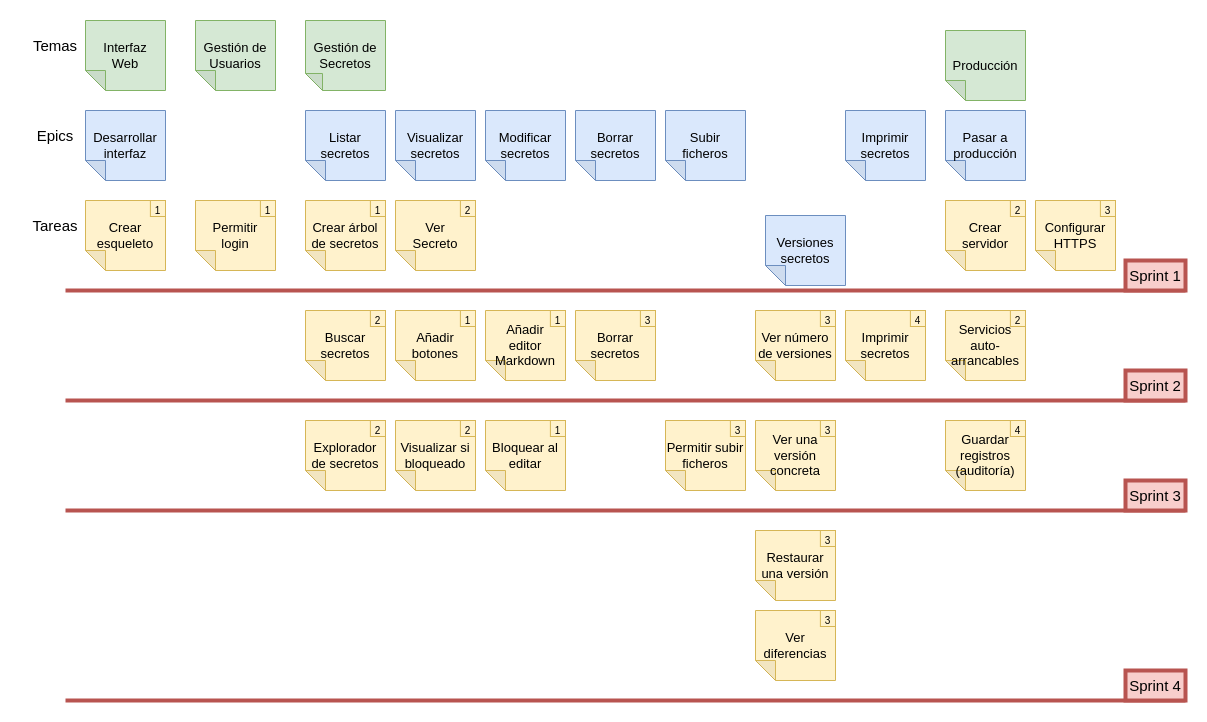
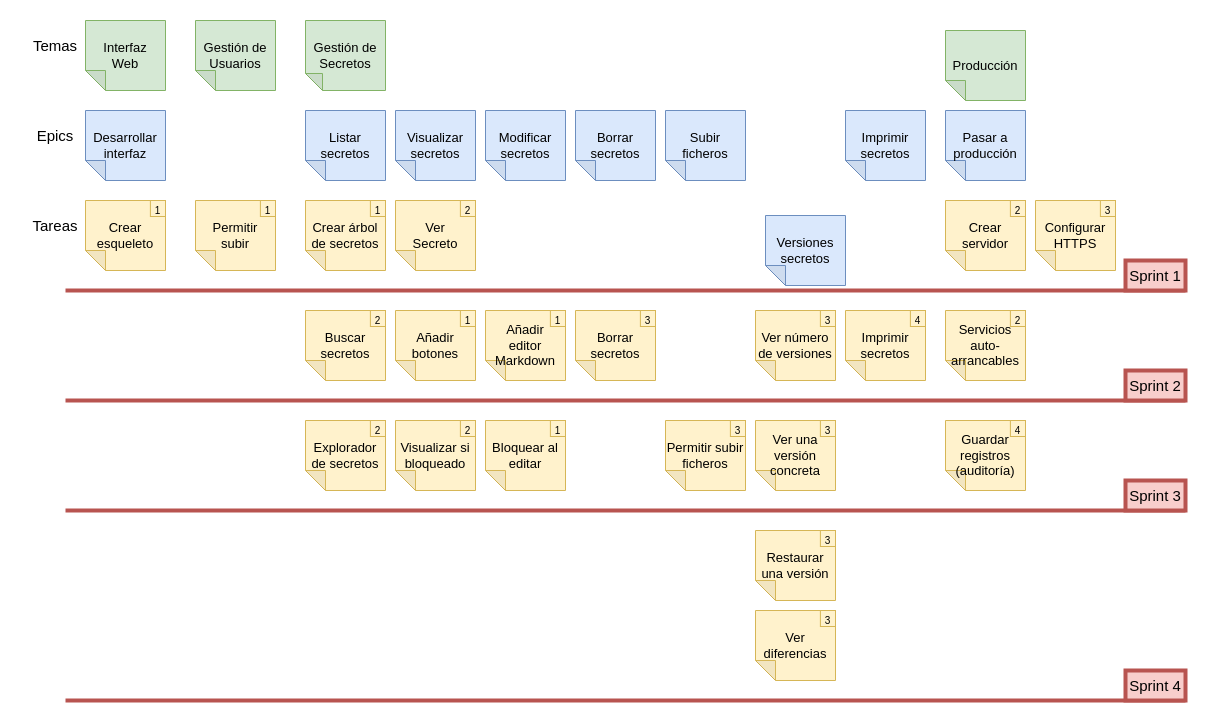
- <mxCell id="13" value="Permitir&lt;br&gt;login" style="shape=note;whiteSpace=wrap;html=1;backgroundOutline=1;darkOpacity=0.05;fillColor=#fff2cc;strokeColor=#d6b656;fillStyle=solid;direction=west;gradientDirection=north;shadow=0;size=20;fontSize=13;pointerEvents=1;hachureGap=4;fontFamily=Arial;" parent="12" vertex="1"><mxGeometry width="80" height="70" as="geometry" /></mxCell>
+ <mxCell id="13" value="Permitir&lt;br&gt;subir" style="shape=note;whiteSpace=wrap;html=1;backgroundOutline=1;darkOpacity=0.05;fillColor=#fff2cc;strokeColor=#d6b656;fillStyle=solid;direction=west;gradientDirection=north;shadow=0;size=20;fontSize=13;pointerEvents=1;hachureGap=4;fontFamily=Arial;" parent="12" vertex="1"><mxGeometry width="80" height="70" as="geometry" /></mxCell>
